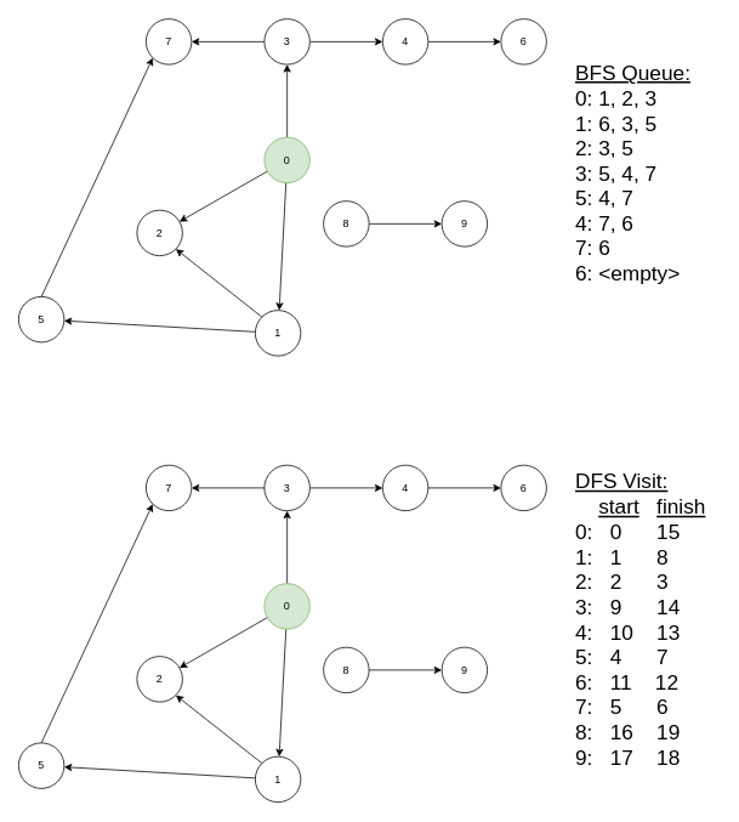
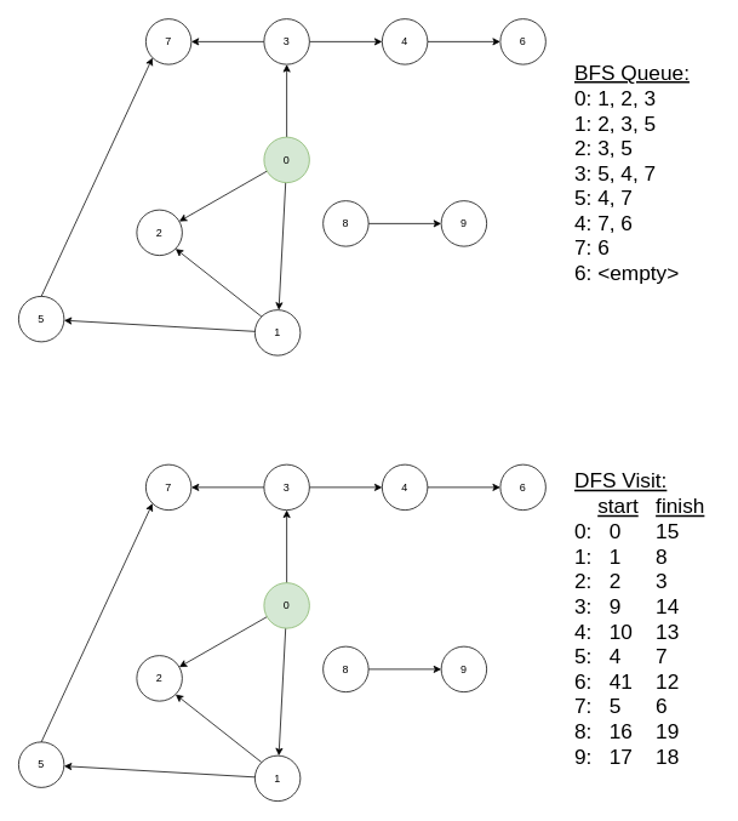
- <mxCell id="22" value="&lt;span style=&quot;font-size: 23px&quot;&gt;&lt;u&gt;BFS Queue:&lt;/u&gt;&lt;br&gt;0: 1, 2, 3&lt;br&gt;1: 6, 3, 5&lt;br&gt;2: 3, 5&lt;br&gt;&lt;div&gt;&lt;span&gt;3: 5, 4, 7&lt;/span&gt;&lt;/div&gt;5: 4, 7&lt;br&gt;4: 7, 6&lt;br&gt;7: 6&lt;br&gt;6: &amp;lt;empty&amp;gt;&lt;br&gt;&lt;/span&gt;" style="text;html=1;align=left;verticalAlign=middle;resizable=0;points=[];autosize=1;strokeColor=none;fillColor=none;fontSize=23;" vertex="1" parent="1"><mxGeometry x="630" y="60" width="140" height="260" as="geometry" /></mxCell>
+ <mxCell id="22" value="&lt;span style=&quot;font-size: 23px&quot;&gt;&lt;u&gt;BFS Queue:&lt;/u&gt;&lt;br&gt;0: 1, 2, 3&lt;br&gt;1: 2, 3, 5&lt;br&gt;2: 3, 5&lt;br&gt;&lt;div&gt;&lt;span&gt;3: 5, 4, 7&lt;/span&gt;&lt;/div&gt;5: 4, 7&lt;br&gt;4: 7, 6&lt;br&gt;7: 6&lt;br&gt;6: &amp;lt;empty&amp;gt;&lt;br&gt;&lt;/span&gt;" style="text;html=1;align=left;verticalAlign=middle;resizable=0;points=[];autosize=1;strokeColor=none;fillColor=none;fontSize=23;" vertex="1" parent="1"><mxGeometry x="630" y="60" width="140" height="260" as="geometry" /></mxCell>
- <mxCell id="43" value="&lt;span style=&quot;font-size: 23px&quot;&gt;&lt;u&gt;DFS Visit:&lt;/u&gt;&lt;br&gt;&amp;nbsp; &amp;nbsp; &lt;u&gt;start&lt;/u&gt;&amp;nbsp; &amp;nbsp;&lt;u&gt;finish&lt;/u&gt;&lt;br&gt;0:&amp;nbsp; &amp;nbsp;0&amp;nbsp; &amp;nbsp; &amp;nbsp; 15&lt;br&gt;1:&amp;nbsp; &amp;nbsp;1&amp;nbsp; &amp;nbsp; &amp;nbsp; 8&lt;br&gt;2:&amp;nbsp; &amp;nbsp;2&amp;nbsp; &amp;nbsp; &amp;nbsp; 3&lt;br&gt;&lt;div&gt;&lt;span&gt;3:&amp;nbsp; &amp;nbsp;9&amp;nbsp; &amp;nbsp; &amp;nbsp; 14&lt;/span&gt;&lt;/div&gt;4:&amp;nbsp; &amp;nbsp;10&amp;nbsp; &amp;nbsp; 13&lt;br&gt;5:&amp;nbsp; &amp;nbsp;4&amp;nbsp; &amp;nbsp; &amp;nbsp; 7&lt;br&gt;6:&amp;nbsp; &amp;nbsp;11&amp;nbsp; &amp;nbsp; 12&lt;br&gt;7:&amp;nbsp; &amp;nbsp;5&amp;nbsp; &amp;nbsp; &amp;nbsp; 6&lt;br&gt;8:&amp;nbsp; &amp;nbsp;16&amp;nbsp; &amp;nbsp; 19&lt;br&gt;9:&amp;nbsp; &amp;nbsp;17&amp;nbsp; &amp;nbsp; 18&lt;br&gt;&lt;/span&gt;" style="text;html=1;align=left;verticalAlign=middle;resizable=0;points=[];autosize=1;strokeColor=none;fillColor=none;fontSize=23;" vertex="1" parent="1"><mxGeometry x="630" y="510" width="160" height="340" as="geometry" /></mxCell>
+ <mxCell id="43" value="&lt;span style=&quot;font-size: 23px&quot;&gt;&lt;u&gt;DFS Visit:&lt;/u&gt;&lt;br&gt;&amp;nbsp; &amp;nbsp; &lt;u&gt;start&lt;/u&gt;&amp;nbsp; &amp;nbsp;&lt;u&gt;finish&lt;/u&gt;&lt;br&gt;0:&amp;nbsp; &amp;nbsp;0&amp;nbsp; &amp;nbsp; &amp;nbsp; 15&lt;br&gt;1:&amp;nbsp; &amp;nbsp;1&amp;nbsp; &amp;nbsp; &amp;nbsp; 8&lt;br&gt;2:&amp;nbsp; &amp;nbsp;2&amp;nbsp; &amp;nbsp; &amp;nbsp; 3&lt;br&gt;&lt;div&gt;&lt;span&gt;3:&amp;nbsp; &amp;nbsp;9&amp;nbsp; &amp;nbsp; &amp;nbsp; 14&lt;/span&gt;&lt;/div&gt;4:&amp;nbsp; &amp;nbsp;10&amp;nbsp; &amp;nbsp; 13&lt;br&gt;5:&amp;nbsp; &amp;nbsp;4&amp;nbsp; &amp;nbsp; &amp;nbsp; 7&lt;br&gt;6:&amp;nbsp; &amp;nbsp;41&amp;nbsp; &amp;nbsp; 12&lt;br&gt;7:&amp;nbsp; &amp;nbsp;5&amp;nbsp; &amp;nbsp; &amp;nbsp; 6&lt;br&gt;8:&amp;nbsp; &amp;nbsp;16&amp;nbsp; &amp;nbsp; 19&lt;br&gt;9:&amp;nbsp; &amp;nbsp;17&amp;nbsp; &amp;nbsp; 18&lt;br&gt;&lt;/span&gt;" style="text;html=1;align=left;verticalAlign=middle;resizable=0;points=[];autosize=1;strokeColor=none;fillColor=none;fontSize=23;" vertex="1" parent="1"><mxGeometry x="630" y="510" width="160" height="340" as="geometry" /></mxCell>
